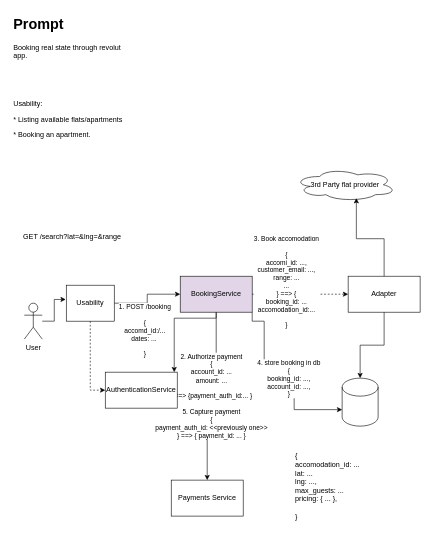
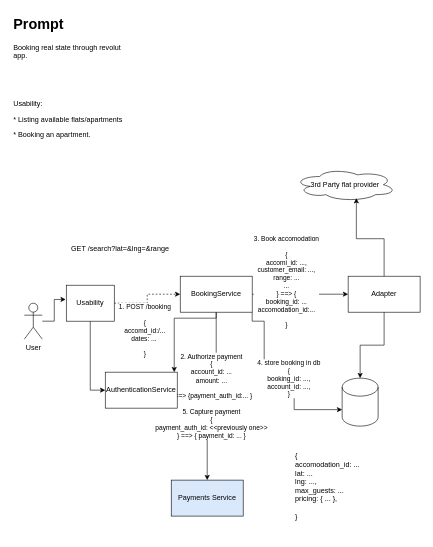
- <mxCell id="22" value="GET /search?lat=&amp;amp;lng=&amp;amp;range" style="text;html=1;align=center;verticalAlign=middle;whiteSpace=wrap;rounded=0;" vertex="1" parent="1"><mxGeometry x="10" y="380" width="220" height="30" as="geometry" /></mxCell>
+ <mxCell id="22" value="GET /search?lat=&amp;amp;lng=&amp;amp;range" style="text;html=1;align=center;verticalAlign=middle;whiteSpace=wrap;rounded=0;" vertex="1" parent="1"><mxGeometry x="90" y="400" width="220" height="30" as="geometry" /></mxCell>
- <mxCell id="6" style="edgeStyle=orthogonalEdgeStyle;rounded=0;orthogonalLoop=1;jettySize=auto;html=1;exitX=1;exitY=0.5;exitDx=0;exitDy=0;" edge="1" parent="1" source="8" target="5"><mxGeometry relative="1" as="geometry" /></mxCell>
+ <mxCell id="6" style="edgeStyle=orthogonalEdgeStyle;rounded=0;orthogonalLoop=1;jettySize=auto;html=1;exitX=1;exitY=0.5;exitDx=0;exitDy=0;dashed=1;" edge="1" parent="1" source="8" target="5"><mxGeometry relative="1" as="geometry" /></mxCell>
- <mxCell id="5" value="BookingService" style="rounded=0;whiteSpace=wrap;html=1;fillColor=#e1d5e7;" vertex="1" parent="1"><mxGeometry x="300" y="460" width="120" height="60" as="geometry" /></mxCell>
+ <mxCell id="5" value="BookingService" style="rounded=0;whiteSpace=wrap;html=1;" vertex="1" parent="1"><mxGeometry x="300" y="460" width="120" height="60" as="geometry" /></mxCell>
- <mxCell id="14" value="3. Book accomodation&lt;div&gt;&lt;br&gt;&lt;/div&gt;&lt;div&gt;{&lt;/div&gt;&lt;div&gt;accomi_id: ...,&lt;/div&gt;&lt;div&gt;customer_email: ...,&lt;/div&gt;&lt;div&gt;range: ...&lt;/div&gt;&lt;div&gt;...&lt;/div&gt;&lt;div&gt;} ==&amp;gt; {&lt;/div&gt;&lt;div&gt;booking_id: ...&lt;/div&gt;&lt;div&gt;accomodation_id:...&lt;/div&gt;&lt;div&gt;&lt;br&gt;&lt;/div&gt;&lt;div&gt;}&lt;/div&gt;" style="edgeStyle=orthogonalEdgeStyle;rounded=0;orthogonalLoop=1;jettySize=auto;html=1;dashed=1;" edge="1" parent="1" source="5" target="15"><mxGeometry x="-0.289" y="20" relative="1" as="geometry"><mxPoint x="405" y="505" as="sourcePoint" /><mxPoint x="535" y="415" as="targetPoint" /><mxPoint as="offset" /></mxGeometry></mxCell>
+ <mxCell id="14" value="3. Book accomodation&lt;div&gt;&lt;br&gt;&lt;/div&gt;&lt;div&gt;{&lt;/div&gt;&lt;div&gt;accomi_id: ...,&lt;/div&gt;&lt;div&gt;customer_email: ...,&lt;/div&gt;&lt;div&gt;range: ...&lt;/div&gt;&lt;div&gt;...&lt;/div&gt;&lt;div&gt;} ==&amp;gt; {&lt;/div&gt;&lt;div&gt;booking_id: ...&lt;/div&gt;&lt;div&gt;accomodation_id:...&lt;/div&gt;&lt;div&gt;&lt;br&gt;&lt;/div&gt;&lt;div&gt;}&lt;/div&gt;" style="edgeStyle=orthogonalEdgeStyle;rounded=0;orthogonalLoop=1;jettySize=auto;html=1;" edge="1" parent="1" source="5" target="15"><mxGeometry x="-0.289" y="20" relative="1" as="geometry"><mxPoint x="405" y="505" as="sourcePoint" /><mxPoint x="535" y="415" as="targetPoint" /><mxPoint as="offset" /></mxGeometry></mxCell>
- <mxCell id="7" style="edgeStyle=orthogonalEdgeStyle;rounded=0;orthogonalLoop=1;jettySize=auto;html=1;dashed=1;" edge="1" parent="1" source="8" target="20"><mxGeometry relative="1" as="geometry"><Array as="points"><mxPoint x="150" y="650" /></Array></mxGeometry></mxCell>
+ <mxCell id="7" style="edgeStyle=orthogonalEdgeStyle;rounded=0;orthogonalLoop=1;jettySize=auto;html=1;" edge="1" parent="1" source="8" target="20"><mxGeometry relative="1" as="geometry"><Array as="points"><mxPoint x="150" y="650" /></Array></mxGeometry></mxCell>
- <mxCell id="13" value="Payments Service" style="rounded=0;whiteSpace=wrap;html=1;" vertex="1" parent="1"><mxGeometry x="285" y="800" width="120" height="60" as="geometry" /></mxCell>
+ <mxCell id="13" value="Payments Service" style="rounded=0;whiteSpace=wrap;html=1;fillColor=#dae8fc;" vertex="1" parent="1"><mxGeometry x="285" y="800" width="120" height="60" as="geometry" /></mxCell>
